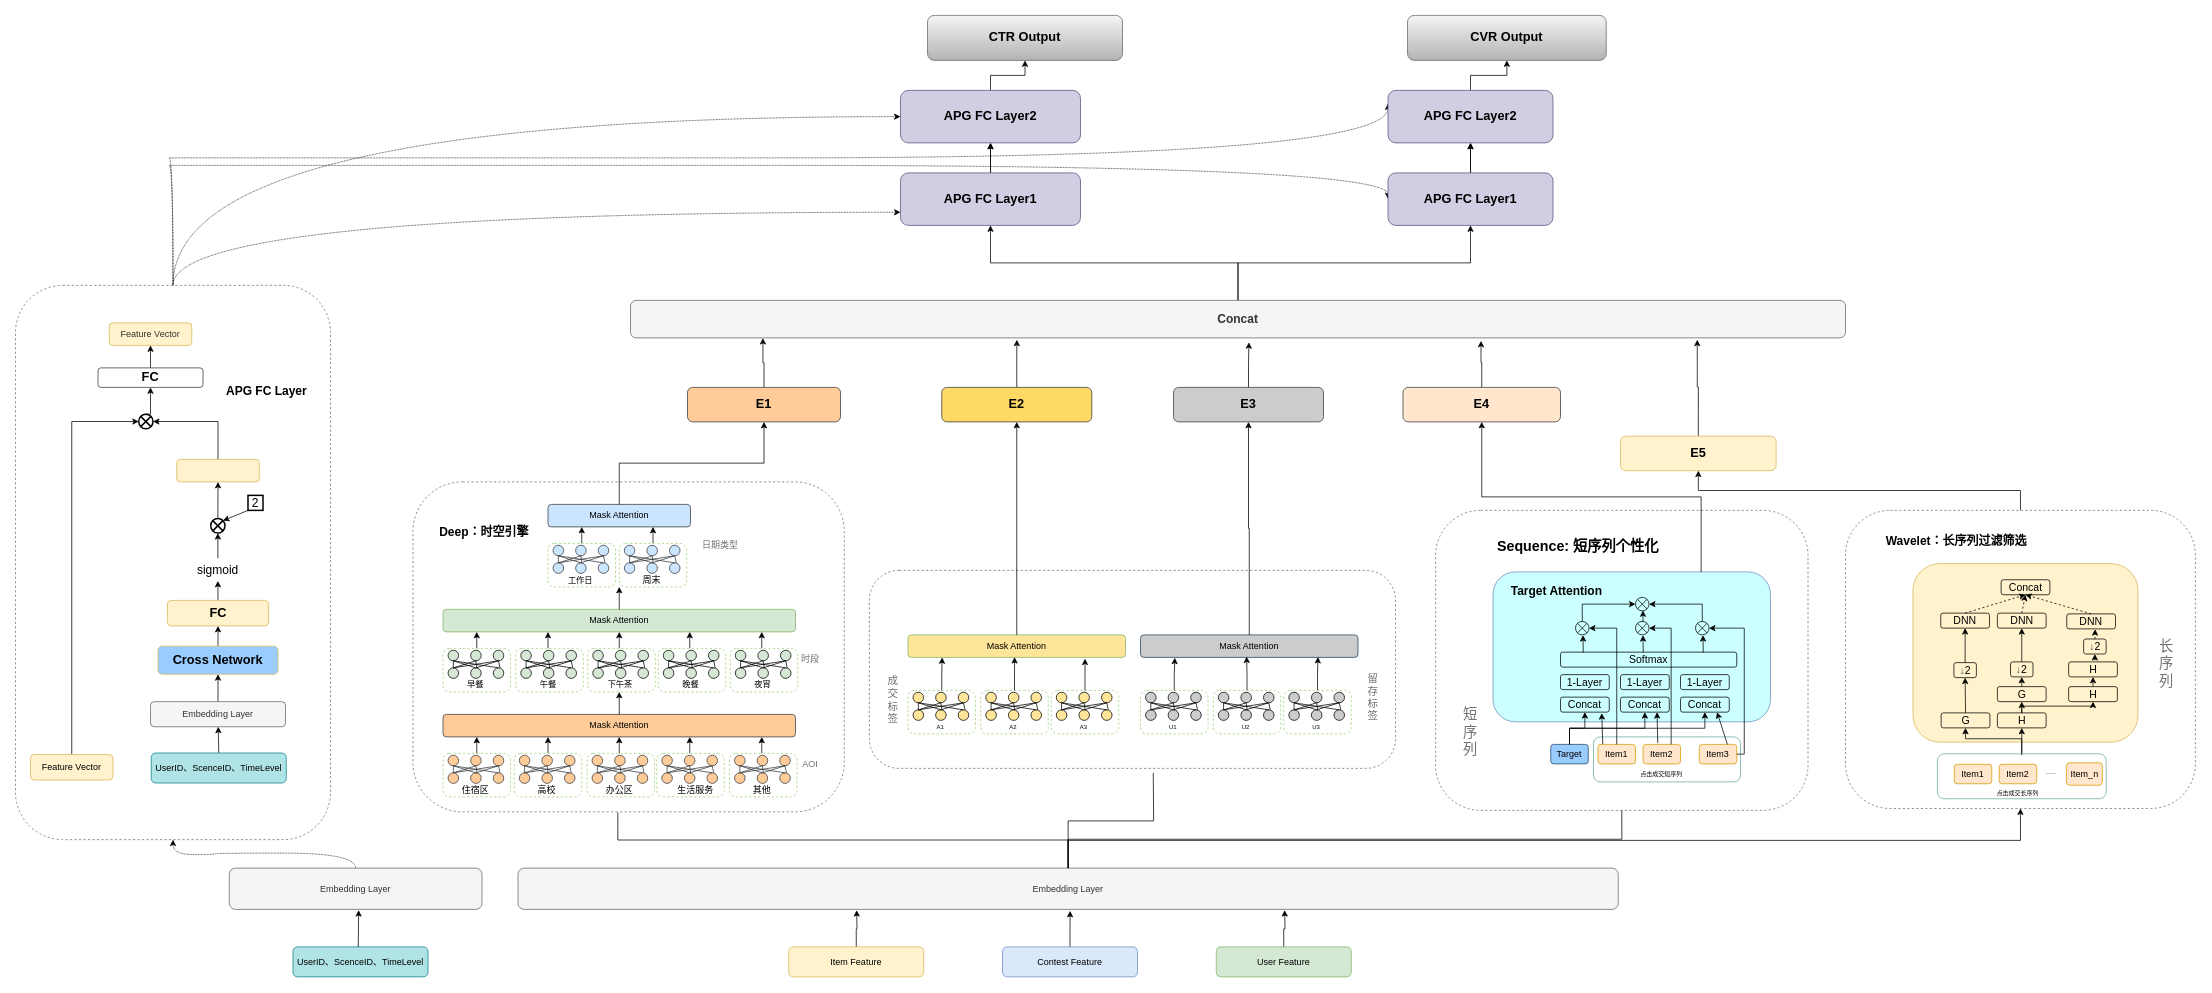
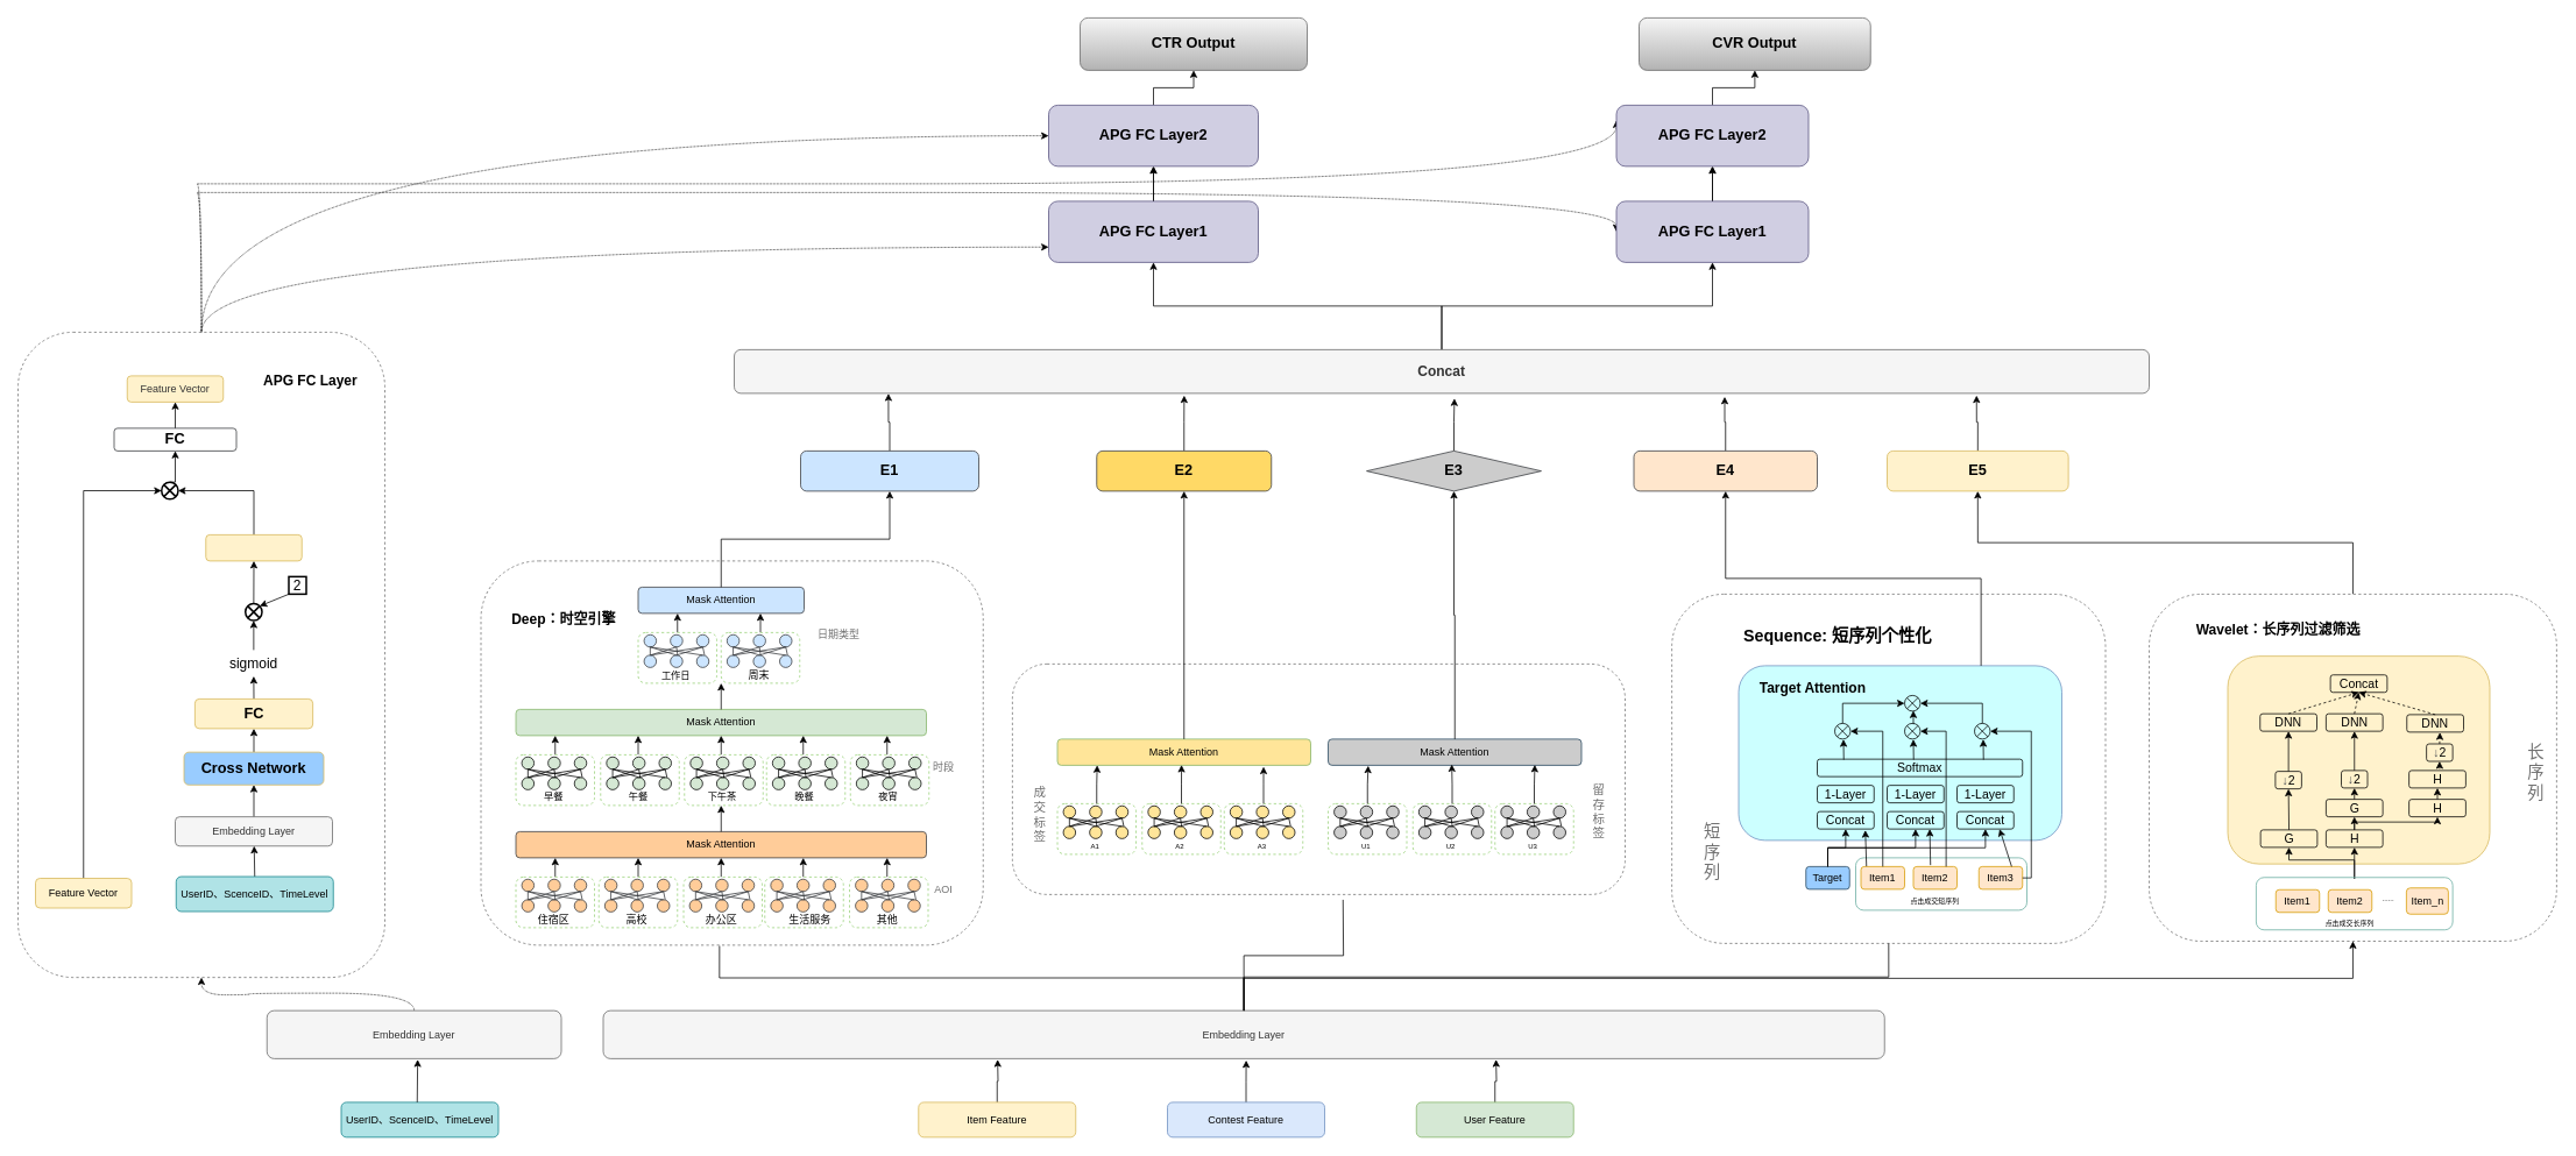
- <mxCell id="492" value="&lt;font size=&quot;1&quot; color=&quot;#000000&quot;&gt;&lt;b style=&quot;font-size: 16px;&quot;&gt;APG FC Layer&lt;/b&gt;&lt;/font&gt;" style="text;html=1;strokeColor=none;fillColor=none;align=center;verticalAlign=middle;whiteSpace=wrap;rounded=0;dashed=1;fontColor=#707070;opacity=1;" vertex="1" parent="1"><mxGeometry x="290" y="505" width="130" height="30" as="geometry" /></mxCell>
+ <mxCell id="492" value="&lt;font size=&quot;1&quot; color=&quot;#000000&quot;&gt;&lt;b style=&quot;font-size: 16px;&quot;&gt;APG FC Layer&lt;/b&gt;&lt;/font&gt;" style="text;html=1;strokeColor=none;fillColor=none;align=center;verticalAlign=middle;whiteSpace=wrap;rounded=0;dashed=1;fontColor=#707070;opacity=1;" vertex="1" parent="1"><mxGeometry x="290" y="420" width="130" height="30" as="geometry" /></mxCell>
- <mxCell id="436" value="&lt;font style=&quot;font-size: 17px;&quot;&gt;&lt;b&gt;E1&lt;/b&gt;&lt;/font&gt;" style="rounded=1;whiteSpace=wrap;html=1;fillColor=#ffcc99;strokeColor=#36393d;" vertex="1" parent="1"><mxGeometry x="916" y="516" width="204" height="46" as="geometry" /></mxCell>
+ <mxCell id="436" value="&lt;font style=&quot;font-size: 17px;&quot;&gt;&lt;b&gt;E1&lt;/b&gt;&lt;/font&gt;" style="rounded=1;whiteSpace=wrap;html=1;fillColor=#cce5ff;strokeColor=#36393d;" vertex="1" parent="1"><mxGeometry x="916" y="516" width="204" height="46" as="geometry" /></mxCell>
- <mxCell id="440" value="&lt;font style=&quot;font-size: 17px;&quot;&gt;&lt;b&gt;E3&lt;/b&gt;&lt;/font&gt;" style="rounded=1;whiteSpace=wrap;html=1;fillColor=#CCCCCC;strokeColor=#36393d;" vertex="1" parent="1"><mxGeometry x="1564" y="516" width="200" height="46" as="geometry" /></mxCell>
+ <mxCell id="440" value="&lt;font style=&quot;font-size: 17px;&quot;&gt;&lt;b&gt;E3&lt;/b&gt;&lt;/font&gt;" style="rhombus;whiteSpace=wrap;html=1;fillColor=#CCCCCC;strokeColor=#36393d;" vertex="1" parent="1"><mxGeometry x="1564" y="516" width="200" height="46" as="geometry" /></mxCell>
- <mxCell id="444" value="&lt;font style=&quot;font-size: 17px;&quot;&gt;&lt;b&gt;E5&lt;/b&gt;&lt;/font&gt;" style="rounded=1;whiteSpace=wrap;html=1;fillColor=#fff2cc;strokeColor=#d6b656;" vertex="1" parent="1"><mxGeometry x="2160" y="581" width="207.5" height="46" as="geometry" /></mxCell>
+ <mxCell id="444" value="&lt;font style=&quot;font-size: 17px;&quot;&gt;&lt;b&gt;E5&lt;/b&gt;&lt;/font&gt;" style="rounded=1;whiteSpace=wrap;html=1;fillColor=#fff2cc;strokeColor=#d6b656;" vertex="1" parent="1"><mxGeometry x="2160" y="516" width="207.5" height="46" as="geometry" /></mxCell>
- <mxCell id="430" value="&lt;font style=&quot;font-size: 19px;&quot; color=&quot;#707070&quot;&gt;长序列&lt;/font&gt;" style="text;html=1;strokeColor=none;fillColor=none;align=center;verticalAlign=middle;whiteSpace=wrap;rounded=0;dashed=1;opacity=1;" vertex="1" parent="1"><mxGeometry x="2878" y="855" width="20" height="60" as="geometry" /></mxCell>
+ <mxCell id="430" value="&lt;font style=&quot;font-size: 19px;&quot; color=&quot;#707070&quot;&gt;长序列&lt;/font&gt;" style="text;html=1;strokeColor=none;fillColor=none;align=center;verticalAlign=middle;whiteSpace=wrap;rounded=0;dashed=1;opacity=1;" vertex="1" parent="1"><mxGeometry x="2893" y="855" width="20" height="60" as="geometry" /></mxCell>
